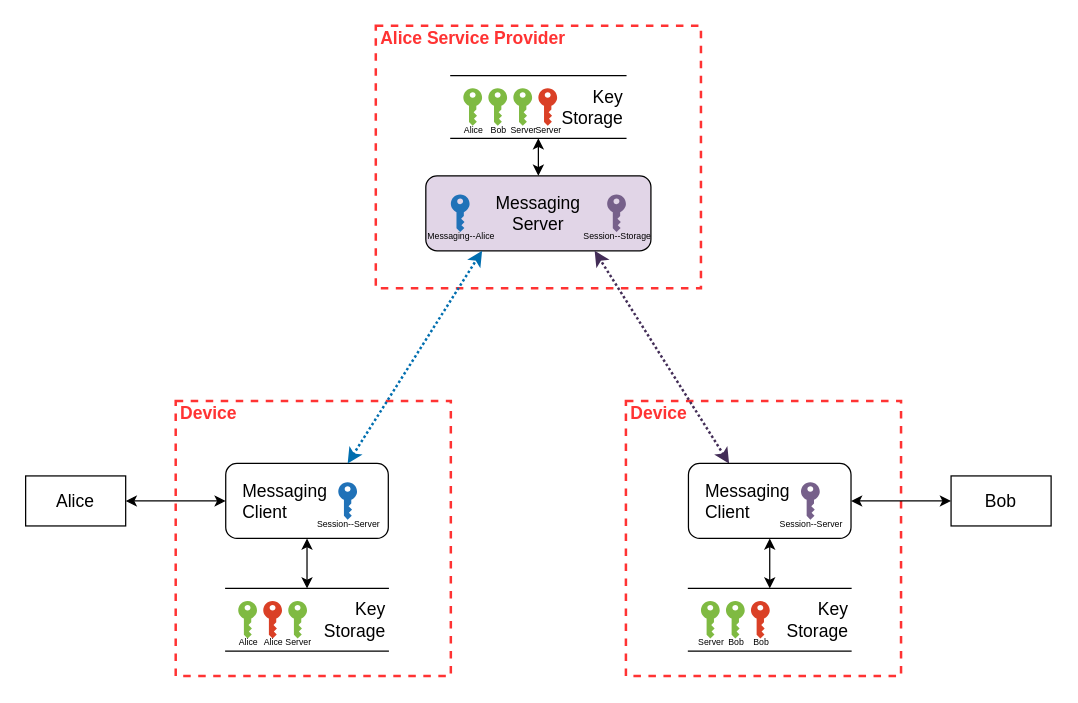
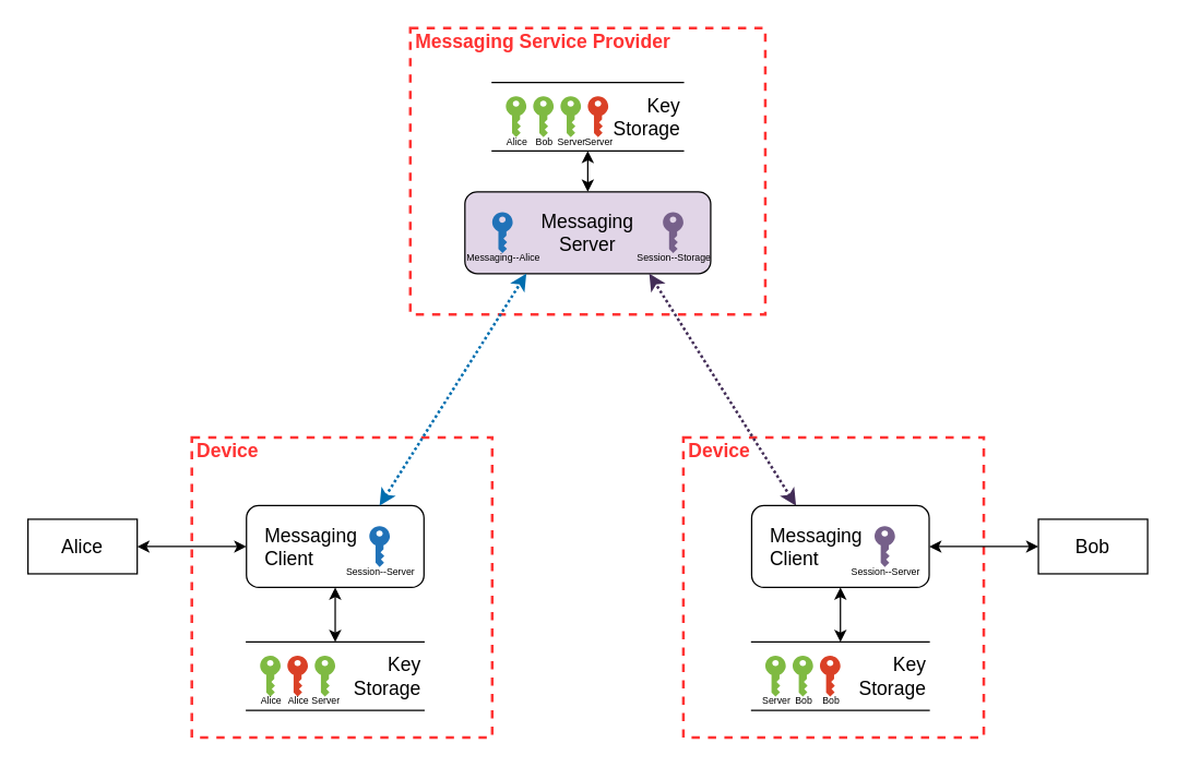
- <mxCell id="10" value="&lt;font style=&quot;font-size: 14px&quot;&gt;Alice Service Provider&lt;/font&gt;" style="html=1;fontColor=#FF3333;fontStyle=1;align=left;verticalAlign=top;spacing=0;labelBorderColor=none;fillColor=none;dashed=1;strokeWidth=2;strokeColor=#FF3333;spacingLeft=4;spacingTop=-3;" parent="1" vertex="1"><mxGeometry x="300" y="20" width="260" height="210" as="geometry" /></mxCell>
+ <mxCell id="10" value="&lt;font style=&quot;font-size: 14px&quot;&gt;Messaging Service Provider&lt;/font&gt;" style="html=1;fontColor=#FF3333;fontStyle=1;align=left;verticalAlign=top;spacing=0;labelBorderColor=none;fillColor=none;dashed=1;strokeWidth=2;strokeColor=#FF3333;spacingLeft=4;spacingTop=-3;" parent="1" vertex="1"><mxGeometry x="300" y="20" width="260" height="210" as="geometry" /></mxCell>
